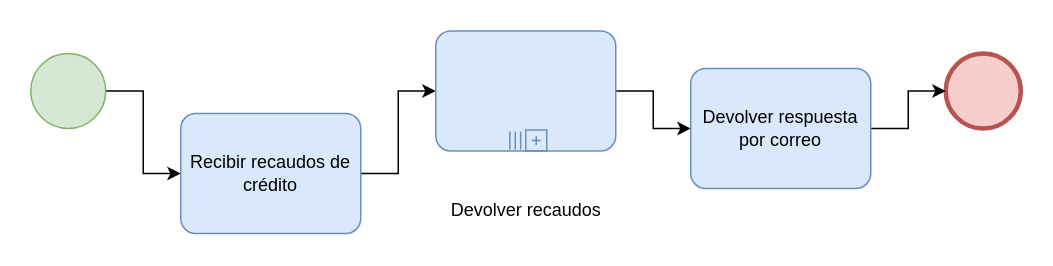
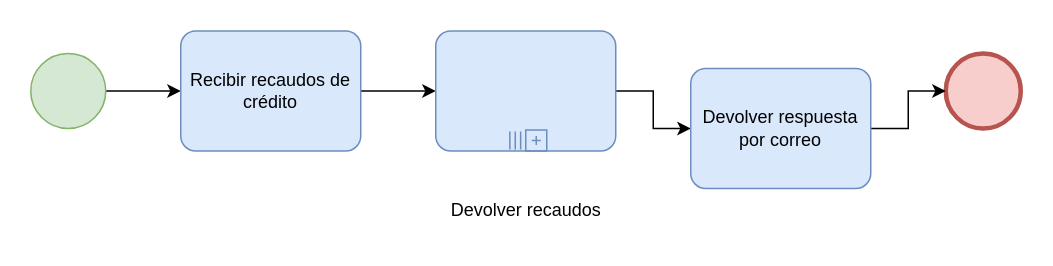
- <mxCell id="6" value="Recibir recaudos de crédito" style="points=[[0.25,0,0],[0.5,0,0],[0.75,0,0],[1,0.25,0],[1,0.5,0],[1,0.75,0],[0.75,1,0],[0.5,1,0],[0.25,1,0],[0,0.75,0],[0,0.5,0],[0,0.25,0]];shape=mxgraph.bpmn.task;whiteSpace=wrap;rectStyle=rounded;size=10;html=1;taskMarker=abstract;fillColor=#dae8fc;strokeColor=#6c8ebf;" vertex="1" parent="1"><mxGeometry x="120" y="75" width="120" height="80" as="geometry" /></mxCell>
+ <mxCell id="6" value="Recibir recaudos de crédito" style="points=[[0.25,0,0],[0.5,0,0],[0.75,0,0],[1,0.25,0],[1,0.5,0],[1,0.75,0],[0.75,1,0],[0.5,1,0],[0.25,1,0],[0,0.75,0],[0,0.5,0],[0,0.25,0]];shape=mxgraph.bpmn.task;whiteSpace=wrap;rectStyle=rounded;size=10;html=1;taskMarker=abstract;fillColor=#dae8fc;strokeColor=#6c8ebf;" vertex="1" parent="1"><mxGeometry x="120" y="20" width="120" height="80" as="geometry" /></mxCell>
